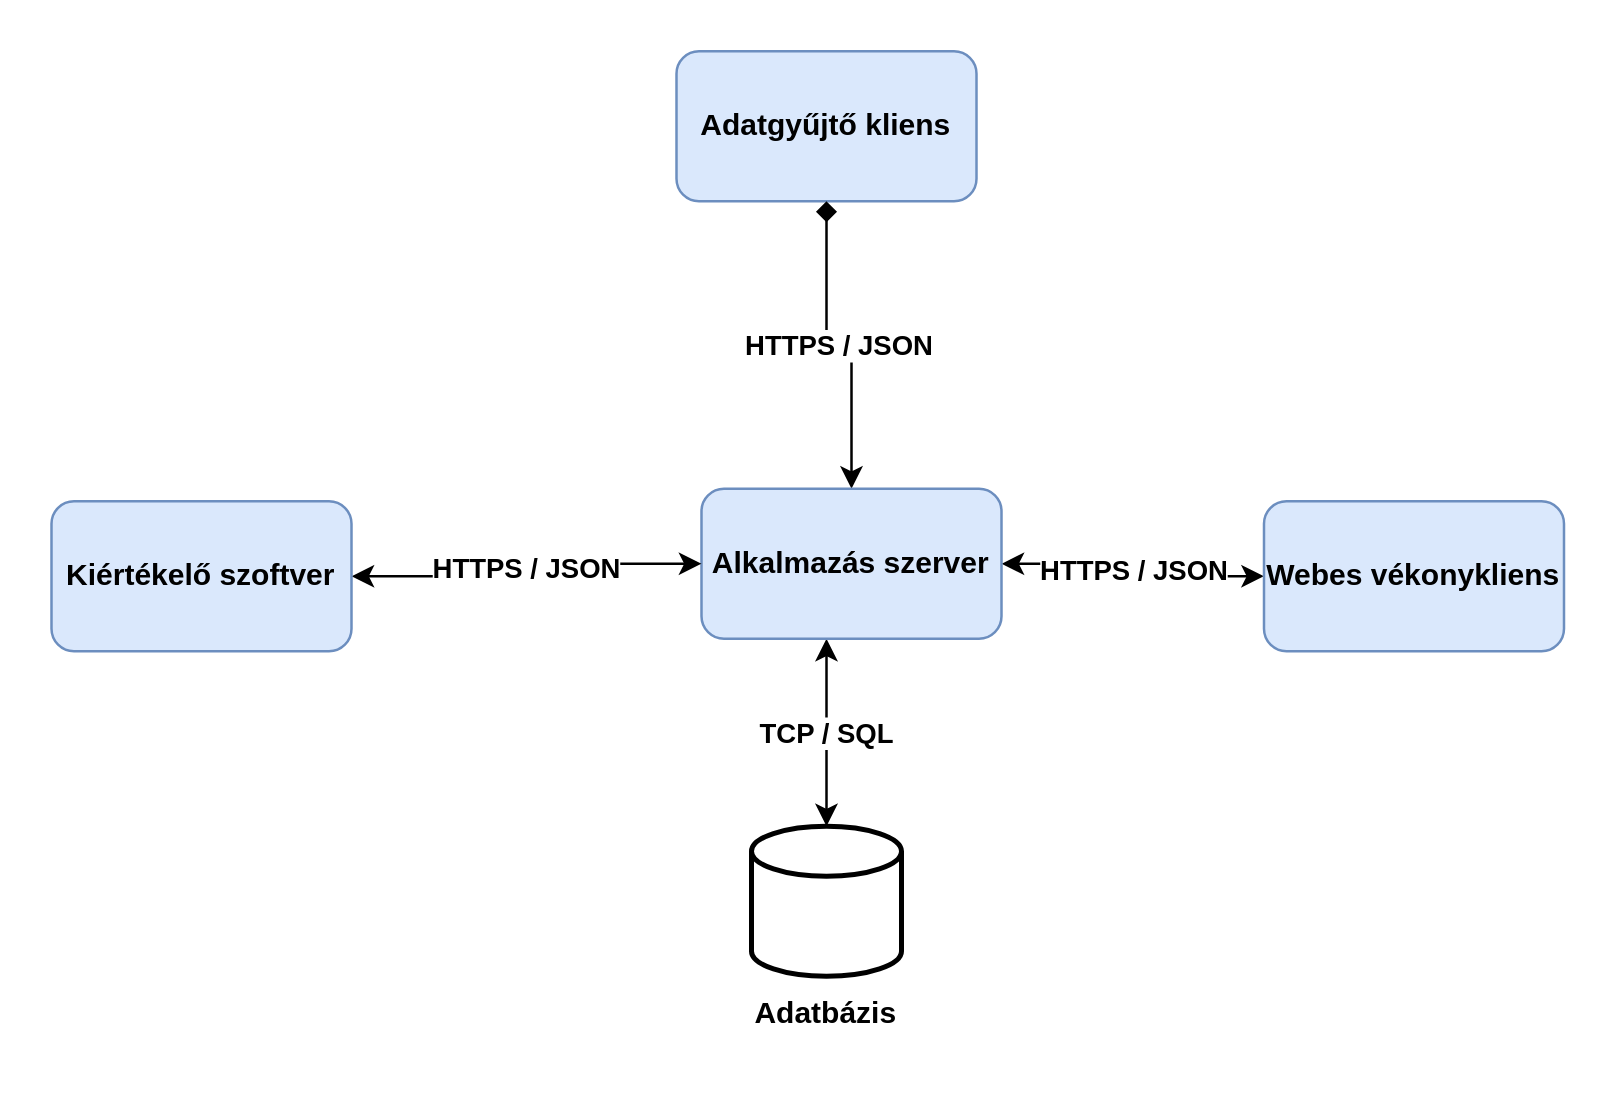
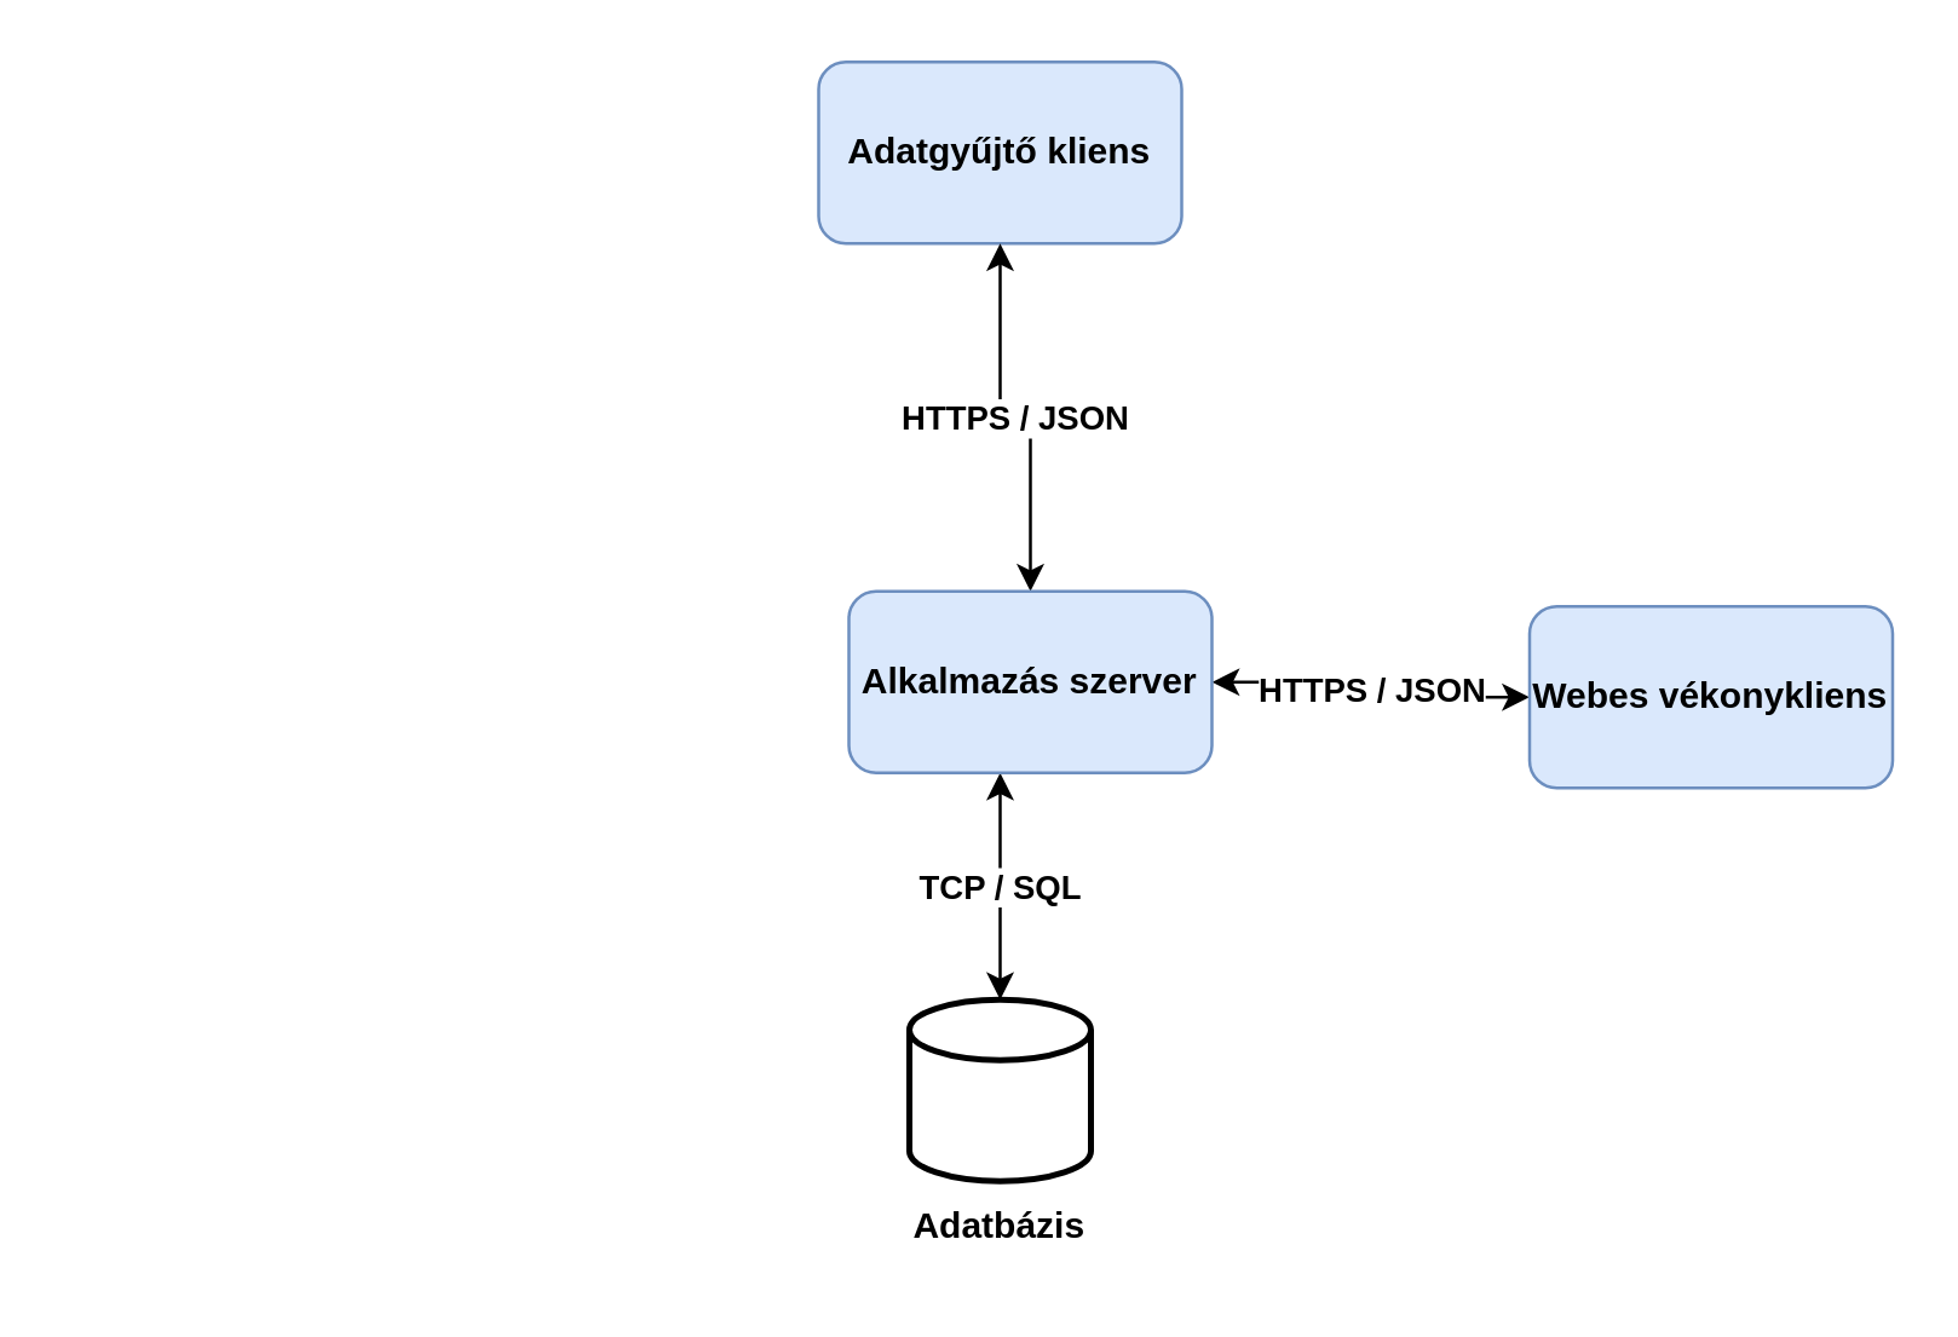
- <mxCell id="4" value="&lt;b&gt;HTTPS / JSON&lt;/b&gt;" style="edgeStyle=orthogonalEdgeStyle;rounded=0;orthogonalLoop=1;jettySize=auto;html=1;entryX=0.5;entryY=1;entryDx=0;entryDy=0;startArrow=classic;startFill=1;endArrow=diamond;" edge="1" parent="1" source="6" target="2"><mxGeometry relative="1" as="geometry" /></mxCell>
+ <mxCell id="4" value="&lt;b&gt;HTTPS / JSON&lt;/b&gt;" style="edgeStyle=orthogonalEdgeStyle;rounded=0;orthogonalLoop=1;jettySize=auto;html=1;entryX=0.5;entryY=1;entryDx=0;entryDy=0;startArrow=classic;startFill=1;" edge="1" parent="1" source="6" target="2"><mxGeometry relative="1" as="geometry" /></mxCell>
- <mxCell id="10" value="&lt;b&gt;HTTPS / JSON&lt;/b&gt;" style="edgeStyle=orthogonalEdgeStyle;rounded=0;orthogonalLoop=1;jettySize=auto;html=1;entryX=0;entryY=0.5;entryDx=0;entryDy=0;startArrow=classic;startFill=1;" edge="1" parent="1" source="11" target="6"><mxGeometry relative="1" as="geometry" /></mxCell>
- <mxCell id="11" value="&lt;b&gt;Kiértékelő szoftver&lt;/b&gt;" style="rounded=1;whiteSpace=wrap;html=1;fillColor=#dae8fc;strokeColor=#6c8ebf;" vertex="1" parent="1"><mxGeometry y="200" width="120" height="60" as="geometry" x="20" /></mxCell>
